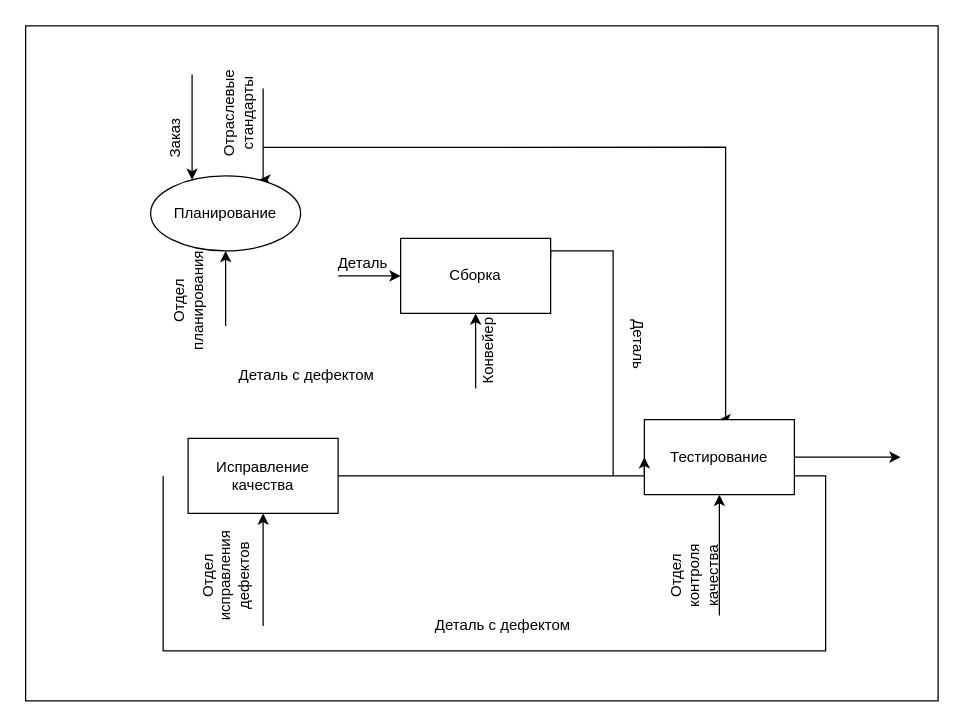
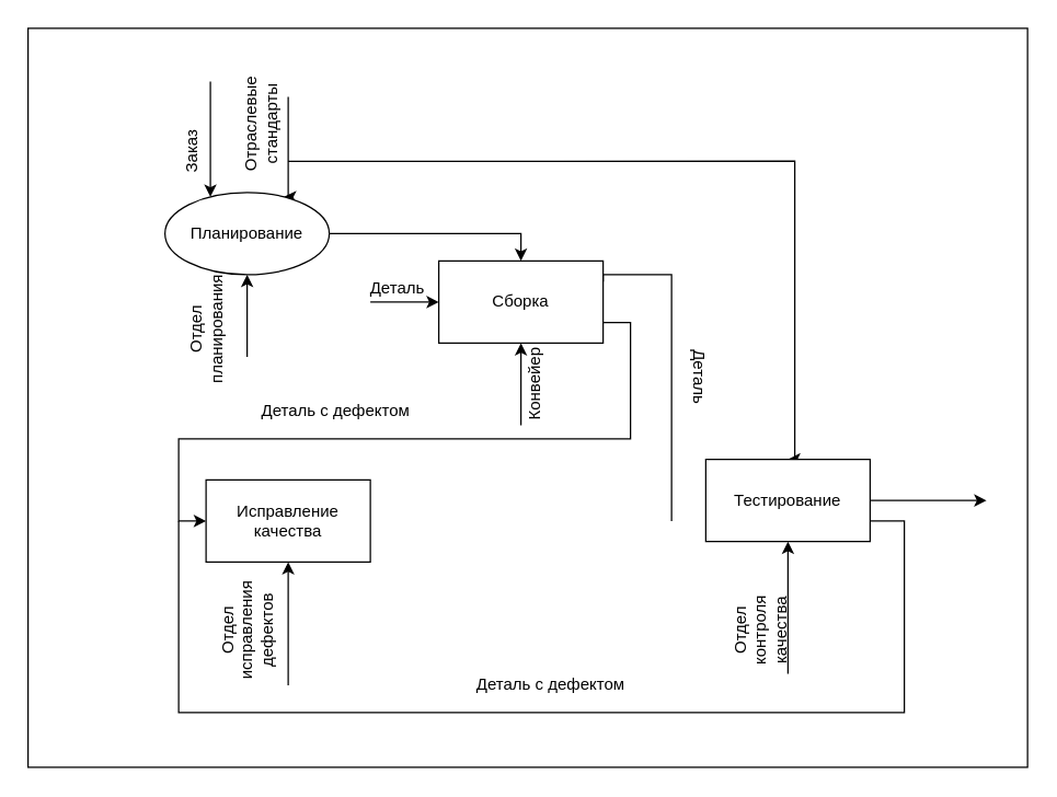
+ <mxCell id="6" style="edgeStyle=orthogonalEdgeStyle;rounded=0;orthogonalLoop=1;jettySize=auto;html=1;exitX=1;exitY=0.5;exitDx=0;exitDy=0;entryX=0.5;entryY=0;entryDx=0;entryDy=0;startArrow=none;startFill=0;endArrow=classic;endFill=1;" edge="1" parent="1" source="7" target="12"><mxGeometry relative="1" as="geometry" /></mxCell>
+ <mxCell id="11" style="edgeStyle=orthogonalEdgeStyle;rounded=0;orthogonalLoop=1;jettySize=auto;html=1;exitX=1;exitY=0.75;exitDx=0;exitDy=0;entryX=0;entryY=0.5;entryDx=0;entryDy=0;startArrow=none;startFill=0;endArrow=classic;endFill=1;" edge="1" parent="1" source="12" target="20"><mxGeometry relative="1" as="geometry"><Array as="points"><mxPoint x="460" y="235" /><mxPoint x="460" y="320" /><mxPoint x="130" y="320" /><mxPoint x="130" y="380" /></Array></mxGeometry></mxCell>
- <mxCell id="19" style="edgeStyle=orthogonalEdgeStyle;rounded=0;orthogonalLoop=1;jettySize=auto;html=1;exitX=1;exitY=0.5;exitDx=0;exitDy=0;entryX=0;entryY=0.5;entryDx=0;entryDy=0;startArrow=none;startFill=0;endArrow=classic;endFill=1;" edge="1" parent="1" source="20" target="17"><mxGeometry relative="1" as="geometry"><Array as="points"><mxPoint x="290" y="380" /><mxPoint x="290" y="380" /></Array></mxGeometry></mxCell>
